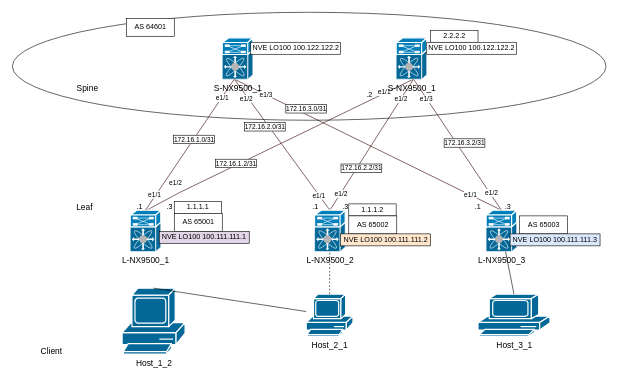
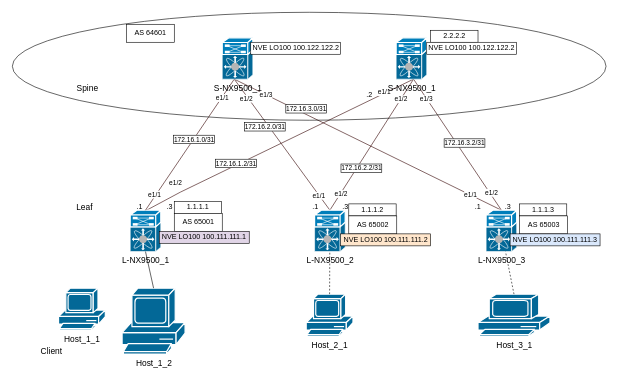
- <mxCell id="52" value="AS 64601" style="text;html=1;align=center;verticalAlign=middle;resizable=0;points=[];autosize=1;strokeColor=default;fillColor=default;" parent="1" vertex="1"><mxGeometry x="210" y="30" width="80" height="30" as="geometry" /></mxCell>
+ <mxCell id="52" value="AS 64601" style="text;html=1;align=center;verticalAlign=middle;resizable=0;points=[];autosize=1;strokeColor=default;fillColor=default;" parent="1" vertex="1"><mxGeometry x="210" y="40" width="80" height="30" as="geometry" /></mxCell>
+ <mxCell id="51" value="1.1.1.3" style="text;html=1;strokeColor=default;fillColor=default;align=center;verticalAlign=middle;whiteSpace=wrap;rounded=0;" parent="1" vertex="1"><mxGeometry x="865.5" y="339.5" width="79" height="20" as="geometry" /></mxCell>
- <mxCell id="29" value="" style="endArrow=none;html=1;rounded=0;exitX=0.5;exitY=0;exitDx=0;exitDy=0;exitPerimeter=0;fontSize=14;" parent="1" source="26" target="23" edge="1"><mxGeometry width="50" height="50" relative="1" as="geometry"><mxPoint x="733.5" y="571" as="sourcePoint" /><mxPoint x="733.5" y="410" as="targetPoint" /></mxGeometry></mxCell>
+ <mxCell id="29" value="" style="endArrow=none;html=1;rounded=0;exitX=0.5;exitY=0;exitDx=0;exitDy=0;exitPerimeter=0;fontSize=14;dashed=1;" parent="1" source="26" target="23" edge="1"><mxGeometry width="50" height="50" relative="1" as="geometry"><mxPoint x="733.5" y="571" as="sourcePoint" /><mxPoint x="733.5" y="410" as="targetPoint" /></mxGeometry></mxCell>
- <mxCell id="27" value="" style="endArrow=none;html=1;rounded=0;exitX=0.5;exitY=0;exitDx=0;exitDy=0;exitPerimeter=0;fontSize=14;" parent="1" source="24" target="25" edge="1"><mxGeometry width="50" height="50" relative="1" as="geometry"><mxPoint x="413.5" y="490" as="sourcePoint" /><mxPoint x="463.5" y="440" as="targetPoint" /></mxGeometry></mxCell>
+ <mxCell id="27" value="" style="endArrow=none;html=1;rounded=0;entryX=0.5;entryY=1;entryDx=0;entryDy=0;entryPerimeter=0;exitX=0.5;exitY=0;exitDx=0;exitDy=0;exitPerimeter=0;fontSize=14;" parent="1" source="24" target="5" edge="1"><mxGeometry width="50" height="50" relative="1" as="geometry"><mxPoint x="413.5" y="490" as="sourcePoint" /><mxPoint x="463.5" y="440" as="targetPoint" /></mxGeometry></mxCell>
+ <mxCell id="61" value="Host_1_1" style="shape=mxgraph.cisco.computers_and_peripherals.pc;sketch=0;html=1;pointerEvents=1;fillColor=#036897;strokeColor=#ffffff;strokeWidth=2;verticalLabelPosition=bottom;verticalAlign=top;align=center;outlineConnect=0;fontSize=14;" vertex="1" parent="1"><mxGeometry x="97" y="480" width="78" height="70" as="geometry" /></mxCell>
